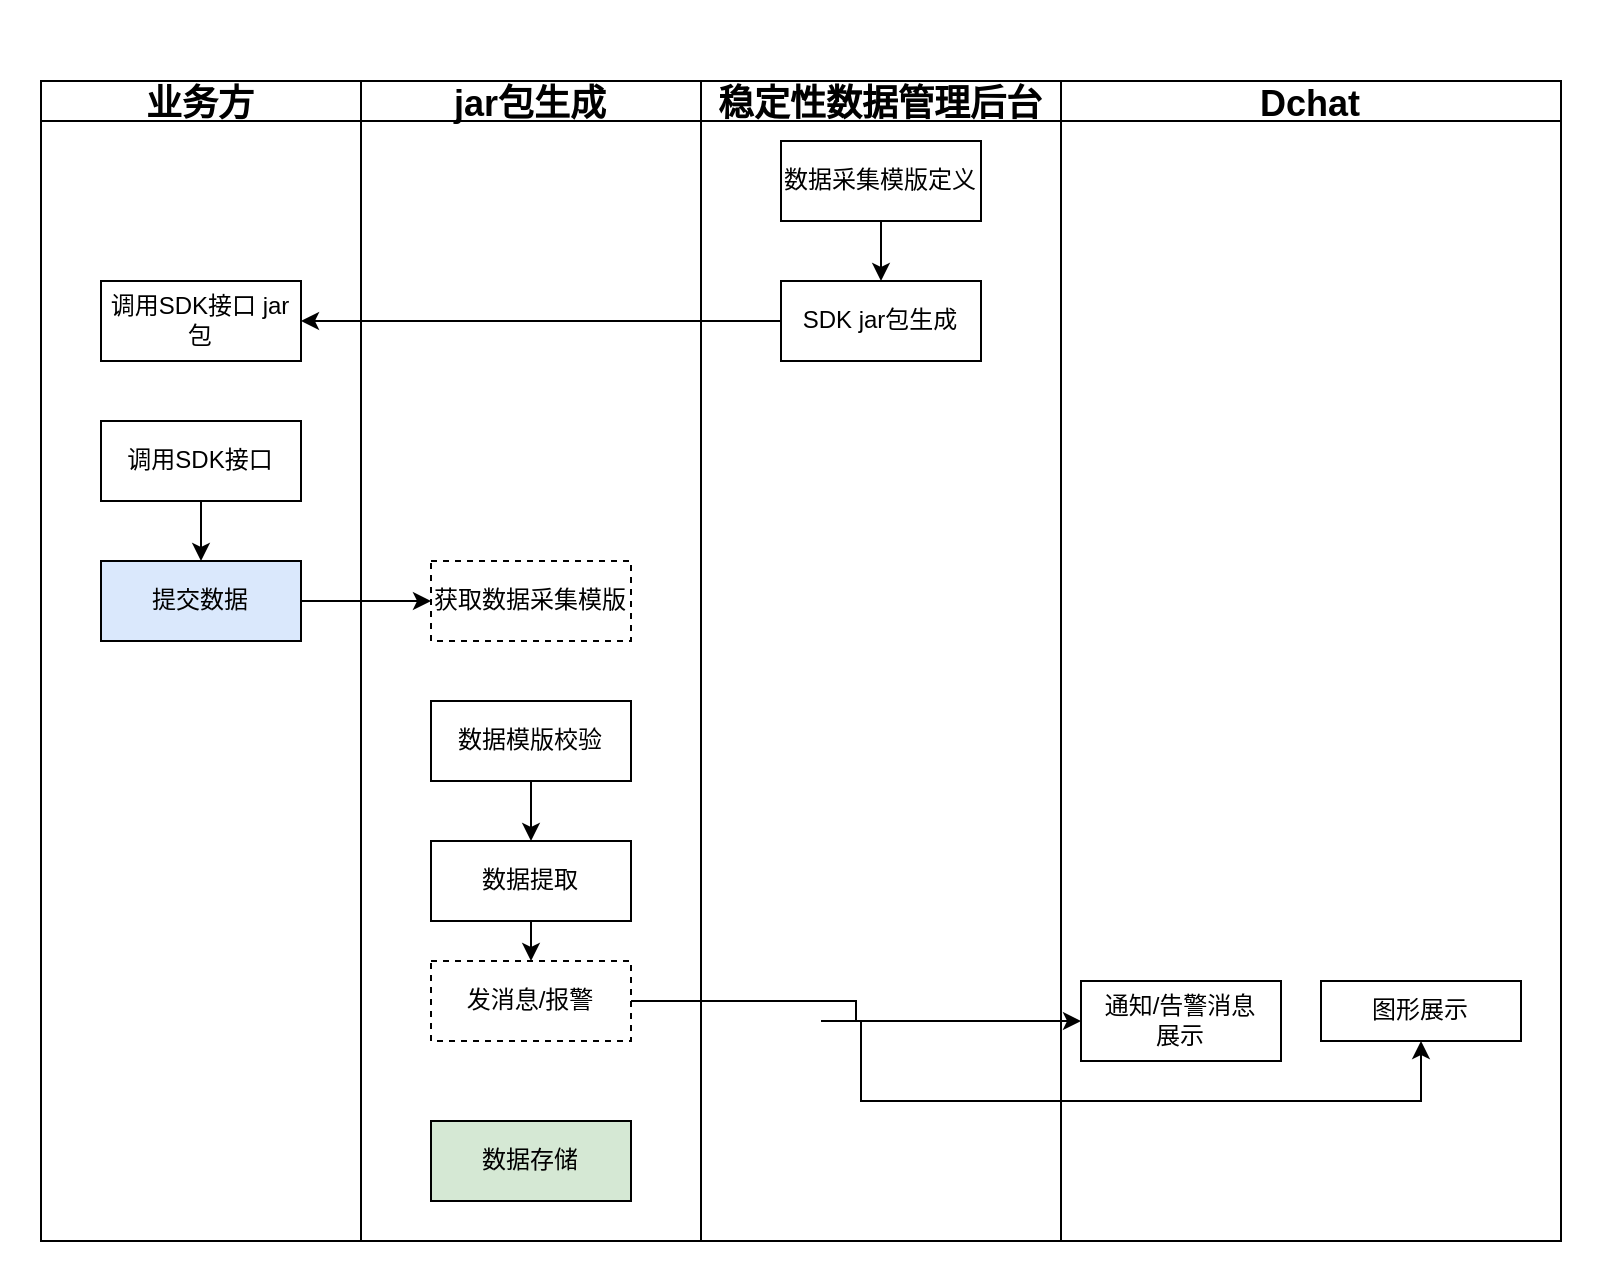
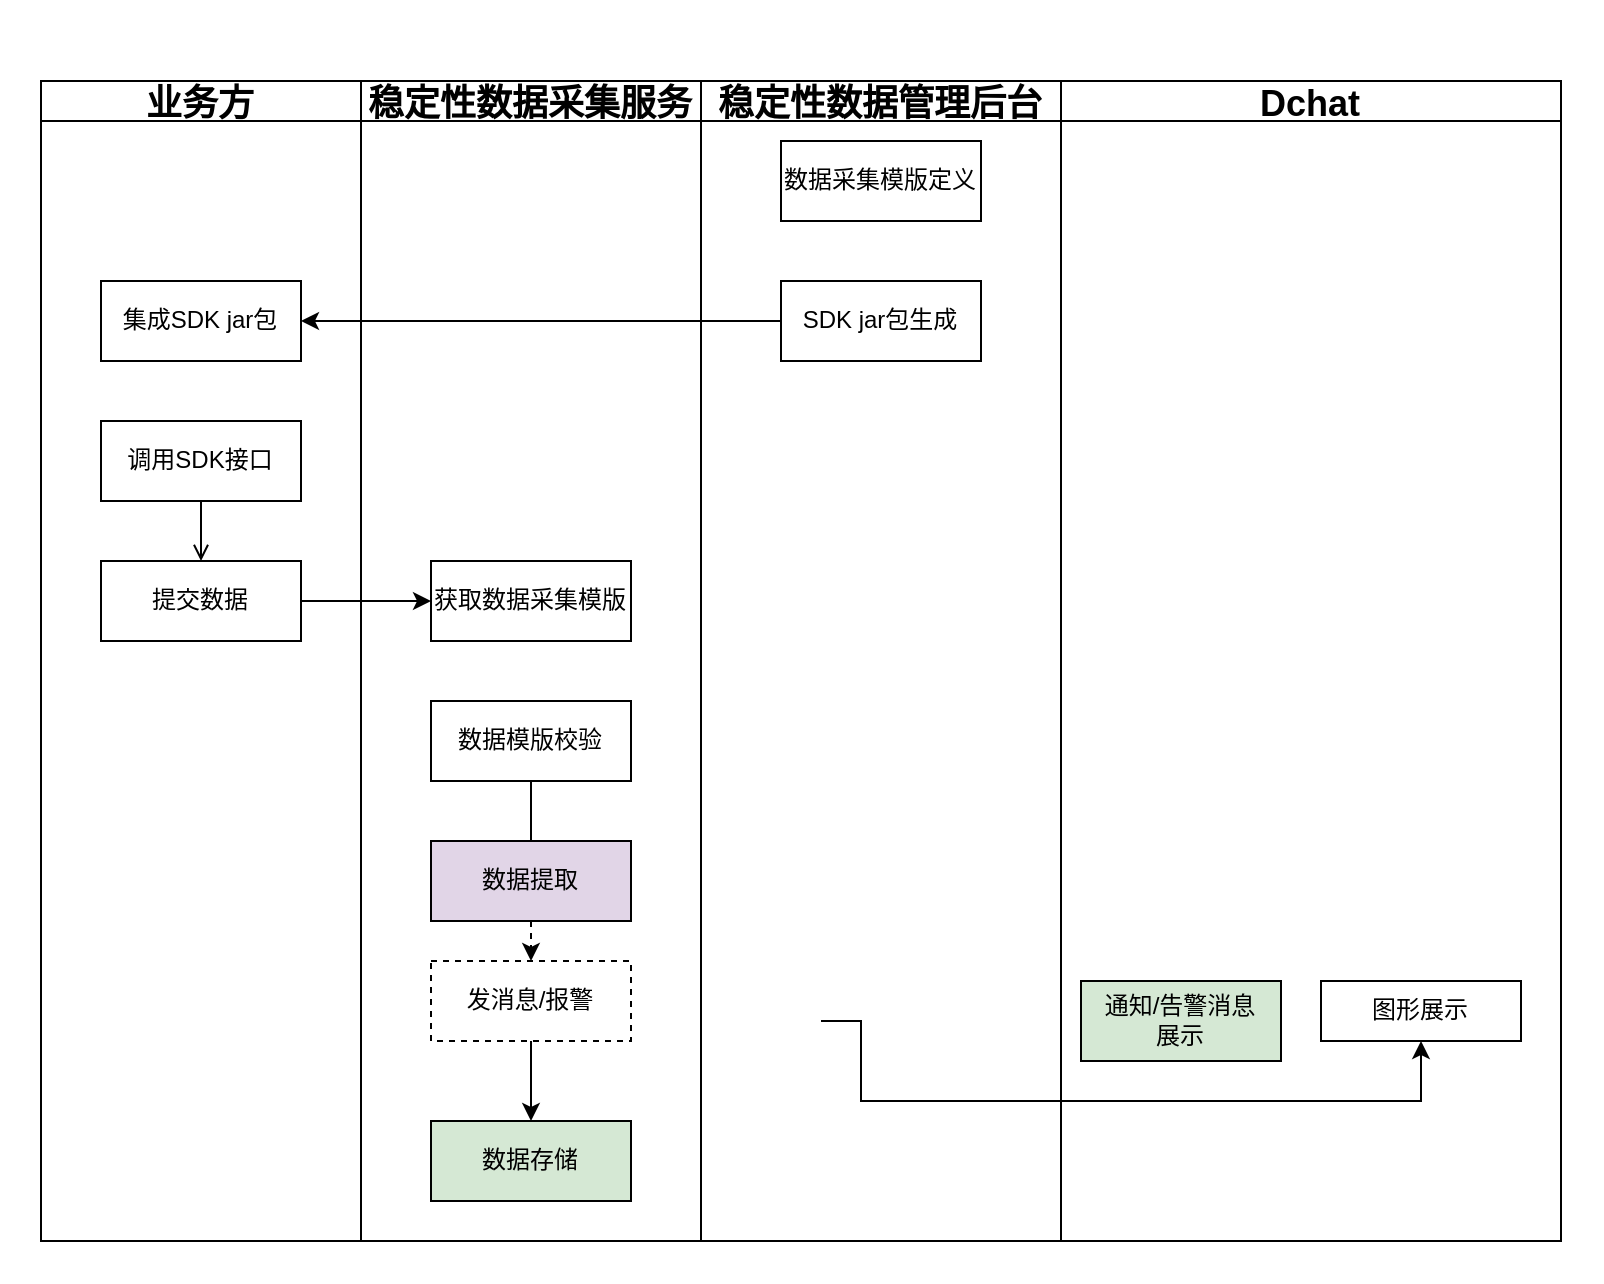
- <mxCell id="8" value="jar包生成" style="swimlane;startSize=20;rounded=0;shadow=0;glass=0;fontSize=18;strokeColor=default;strokeWidth=1;fillColor=default;" parent="2" vertex="1"><mxGeometry x="160" y="20" width="170" height="580" as="geometry" /></mxCell>
+ <mxCell id="8" value="稳定性数据采集服务" style="swimlane;startSize=20;rounded=0;shadow=0;glass=0;fontSize=18;strokeColor=default;strokeWidth=1;fillColor=default;" parent="2" vertex="1"><mxGeometry x="160" y="20" width="170" height="580" as="geometry" /></mxCell>
- <mxCell id="21" value="" style="endArrow=classic;html=1;rounded=0;exitX=0.5;exitY=1;exitDx=0;exitDy=0;entryX=0.5;entryY=0;entryDx=0;entryDy=0;" parent="18" source="20" target="19" edge="1"><mxGeometry width="50" height="50" relative="1" as="geometry"><mxPoint x="20" y="260" as="sourcePoint" /><mxPoint x="90" y="90" as="targetPoint" /></mxGeometry></mxCell>
- <mxCell id="7" value="调用SDK接口 jar包" style="rounded=0;whiteSpace=wrap;html=1;" parent="3" vertex="1"><mxGeometry x="30" y="100" width="100" height="40" as="geometry" /></mxCell>
+ <mxCell id="7" value="集成SDK jar包" style="rounded=0;whiteSpace=wrap;html=1;" parent="3" vertex="1"><mxGeometry x="30" y="100" width="100" height="40" as="geometry" /></mxCell>
- <mxCell id="4" style="edgeStyle=orthogonalEdgeStyle;rounded=0;orthogonalLoop=1;jettySize=auto;html=1;exitX=0.5;exitY=1;exitDx=0;exitDy=0;" parent="3" source="5" target="6" edge="1"><mxGeometry relative="1" as="geometry" /></mxCell>
+ <mxCell id="4" style="edgeStyle=orthogonalEdgeStyle;rounded=0;orthogonalLoop=1;jettySize=auto;html=1;exitX=0.5;exitY=1;exitDx=0;exitDy=0;endArrow=open;" parent="3" source="5" target="6" edge="1"><mxGeometry relative="1" as="geometry" /></mxCell>
- <mxCell id="6" value="提交数据" style="rounded=0;whiteSpace=wrap;html=1;fillColor=#dae8fc;" parent="3" vertex="1"><mxGeometry x="30" y="240" width="100" height="40" as="geometry" /></mxCell>
+ <mxCell id="6" value="提交数据" style="rounded=0;whiteSpace=wrap;html=1;" parent="3" vertex="1"><mxGeometry x="30" y="240" width="100" height="40" as="geometry" /></mxCell>
- <mxCell id="9" value="获取数据采集模版" style="rounded=0;whiteSpace=wrap;html=1;dashed=1;" parent="8" vertex="1"><mxGeometry x="35" y="240" width="100" height="40" as="geometry" /></mxCell>
+ <mxCell id="9" value="获取数据采集模版" style="rounded=0;whiteSpace=wrap;html=1;" parent="8" vertex="1"><mxGeometry x="35" y="240" width="100" height="40" as="geometry" /></mxCell>
- <mxCell id="10" style="edgeStyle=orthogonalEdgeStyle;rounded=0;orthogonalLoop=1;jettySize=auto;html=1;exitX=0.5;exitY=1;exitDx=0;exitDy=0;entryX=0.5;entryY=0;entryDx=0;entryDy=0;" parent="8" source="11" target="14" edge="1"><mxGeometry relative="1" as="geometry" /></mxCell>
+ <mxCell id="10" style="edgeStyle=orthogonalEdgeStyle;rounded=0;orthogonalLoop=1;jettySize=auto;html=1;exitX=0.5;exitY=1;exitDx=0;exitDy=0;entryX=0.5;entryY=0;entryDx=0;entryDy=0;endArrow=none;" parent="8" source="11" target="14" edge="1"><mxGeometry relative="1" as="geometry" /></mxCell>
- <mxCell id="14" value="数据提取" style="rounded=0;whiteSpace=wrap;html=1;" parent="8" vertex="1"><mxGeometry x="35" y="380" width="100" height="40" as="geometry" /></mxCell>
+ <mxCell id="14" value="数据提取" style="rounded=0;whiteSpace=wrap;html=1;fillColor=#e1d5e7;" parent="8" vertex="1"><mxGeometry x="35" y="380" width="100" height="40" as="geometry" /></mxCell>
- <mxCell id="13" style="edgeStyle=orthogonalEdgeStyle;rounded=0;orthogonalLoop=1;jettySize=auto;html=1;exitX=0.5;exitY=1;exitDx=0;exitDy=0;entryX=0.5;entryY=0;entryDx=0;entryDy=0;" parent="8" source="14" target="16" edge="1"><mxGeometry relative="1" as="geometry" /></mxCell>
+ <mxCell id="13" style="edgeStyle=orthogonalEdgeStyle;rounded=0;orthogonalLoop=1;jettySize=auto;html=1;exitX=0.5;exitY=1;exitDx=0;exitDy=0;entryX=0.5;entryY=0;entryDx=0;entryDy=0;dashed=1;" parent="8" source="14" target="16" edge="1"><mxGeometry relative="1" as="geometry" /></mxCell>
- <mxCell id="26" style="edgeStyle=orthogonalEdgeStyle;rounded=0;orthogonalLoop=1;jettySize=auto;html=1;exitX=1;exitY=0.5;exitDx=0;exitDy=0;entryX=0;entryY=0.5;entryDx=0;entryDy=0;" parent="1" source="16" target="23" edge="1"><mxGeometry relative="1" as="geometry" /></mxCell>
- <mxCell id="23" value="通知/告警消息&lt;br&gt;展示" style="rounded=0;whiteSpace=wrap;html=1;" parent="22" vertex="1"><mxGeometry x="10" y="450" width="100" height="40" as="geometry" /></mxCell>
+ <mxCell id="23" value="通知/告警消息&lt;br&gt;展示" style="rounded=0;whiteSpace=wrap;html=1;fillColor=#d5e8d4;" parent="22" vertex="1"><mxGeometry x="10" y="450" width="100" height="40" as="geometry" /></mxCell>
+ <mxCell id="15" style="edgeStyle=orthogonalEdgeStyle;rounded=0;orthogonalLoop=1;jettySize=auto;html=1;exitX=0.5;exitY=1;exitDx=0;exitDy=0;entryX=0.5;entryY=0;entryDx=0;entryDy=0;" parent="8" source="16" target="12" edge="1"><mxGeometry relative="1" as="geometry" /></mxCell>
